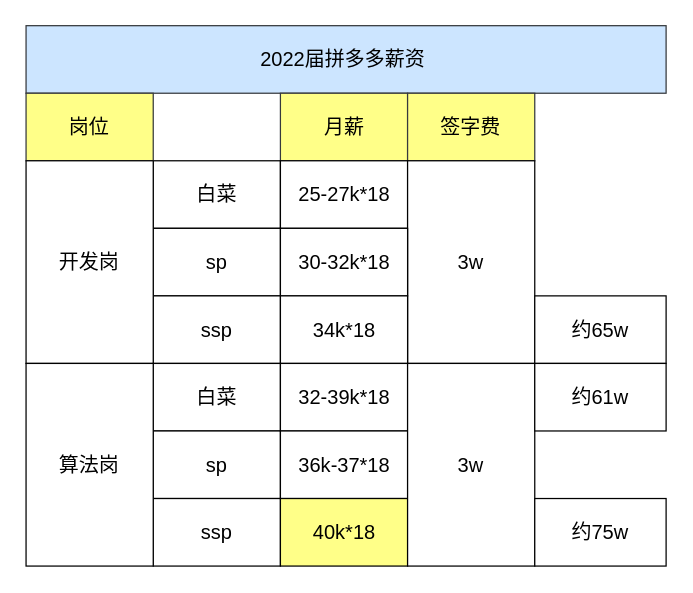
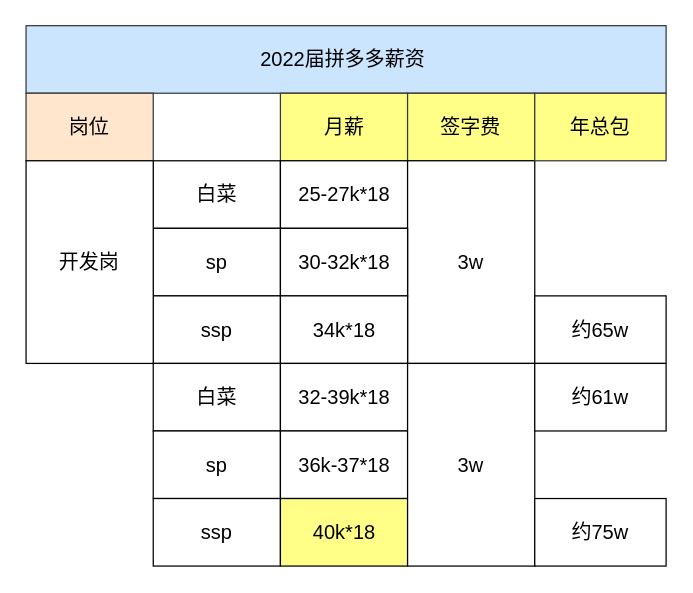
- <mxCell id="12" value="岗位" style="rounded=0;whiteSpace=wrap;html=1;fontSize=16;fillColor=#ffff88;strokeColor=#36393d;" vertex="1" parent="1"><mxGeometry x="20.33" y="74" width="101.667" height="54" as="geometry" /></mxCell>
+ <mxCell id="12" value="岗位" style="rounded=0;whiteSpace=wrap;html=1;fontSize=16;fillColor=#ffe6cc;strokeColor=#36393d;" vertex="1" parent="1"><mxGeometry x="20.33" y="74" width="101.667" height="54" as="geometry" /></mxCell>
+ <mxCell id="20" value="年总包" style="rounded=0;whiteSpace=wrap;html=1;fontSize=16;fillColor=#ffff88;strokeColor=#36393d;" vertex="1" parent="1"><mxGeometry x="427" y="74" width="105" height="54" as="geometry" /></mxCell>
- <mxCell id="22" value="算法岗" style="rounded=0;whiteSpace=wrap;html=1;fontSize=16;" vertex="1" parent="1"><mxGeometry x="20.33" y="290" width="101.67" height="162" as="geometry" /></mxCell>
